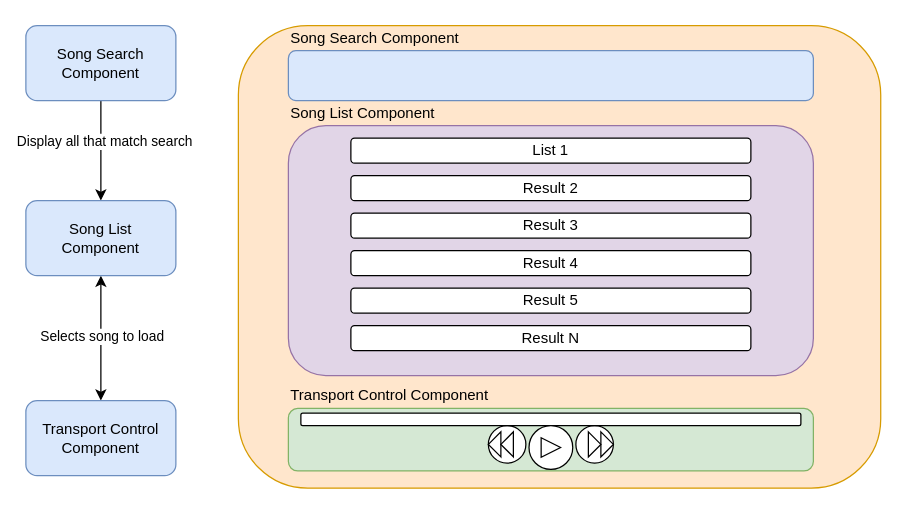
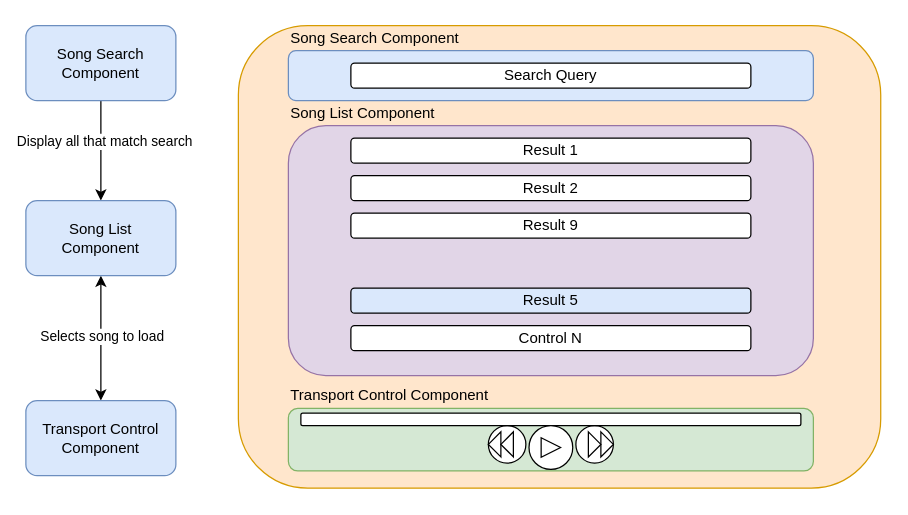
+ <mxCell id="23" value="Search Query" style="rounded=1;whiteSpace=wrap;html=1;" vertex="1" parent="21"><mxGeometry x="50" y="30" width="320" height="20" as="geometry" /></mxCell>
- <mxCell id="14" value="List 1" style="rounded=1;whiteSpace=wrap;html=1;" vertex="1" parent="12"><mxGeometry x="50" y="30" width="320" height="20" as="geometry" /></mxCell>
+ <mxCell id="14" value="Result 1" style="rounded=1;whiteSpace=wrap;html=1;" vertex="1" parent="12"><mxGeometry x="50" y="30" width="320" height="20" as="geometry" /></mxCell>
- <mxCell id="16" value="Result 3" style="rounded=1;whiteSpace=wrap;html=1;" vertex="1" parent="12"><mxGeometry x="50" y="90" width="320" height="20" as="geometry" /></mxCell>
+ <mxCell id="16" value="Result 9" style="rounded=1;whiteSpace=wrap;html=1;" vertex="1" parent="12"><mxGeometry x="50" y="90" width="320" height="20" as="geometry" /></mxCell>
- <mxCell id="17" value="Result 4" style="rounded=1;whiteSpace=wrap;html=1;" vertex="1" parent="12"><mxGeometry x="50" y="120" width="320" height="20" as="geometry" /></mxCell>
- <mxCell id="18" value="Result 5" style="rounded=1;whiteSpace=wrap;html=1;" vertex="1" parent="12"><mxGeometry x="50" y="150" width="320" height="20" as="geometry" /></mxCell>
+ <mxCell id="18" value="Result 5" style="rounded=1;whiteSpace=wrap;html=1;fillColor=#dae8fc;" vertex="1" parent="12"><mxGeometry x="50" y="150" width="320" height="20" as="geometry" /></mxCell>
- <mxCell id="19" value="Result N" style="rounded=1;whiteSpace=wrap;html=1;" vertex="1" parent="12"><mxGeometry x="50" y="180" width="320" height="20" as="geometry" /></mxCell>
+ <mxCell id="19" value="Control N" style="rounded=1;whiteSpace=wrap;html=1;" vertex="1" parent="12"><mxGeometry x="50" y="180" width="320" height="20" as="geometry" /></mxCell>
